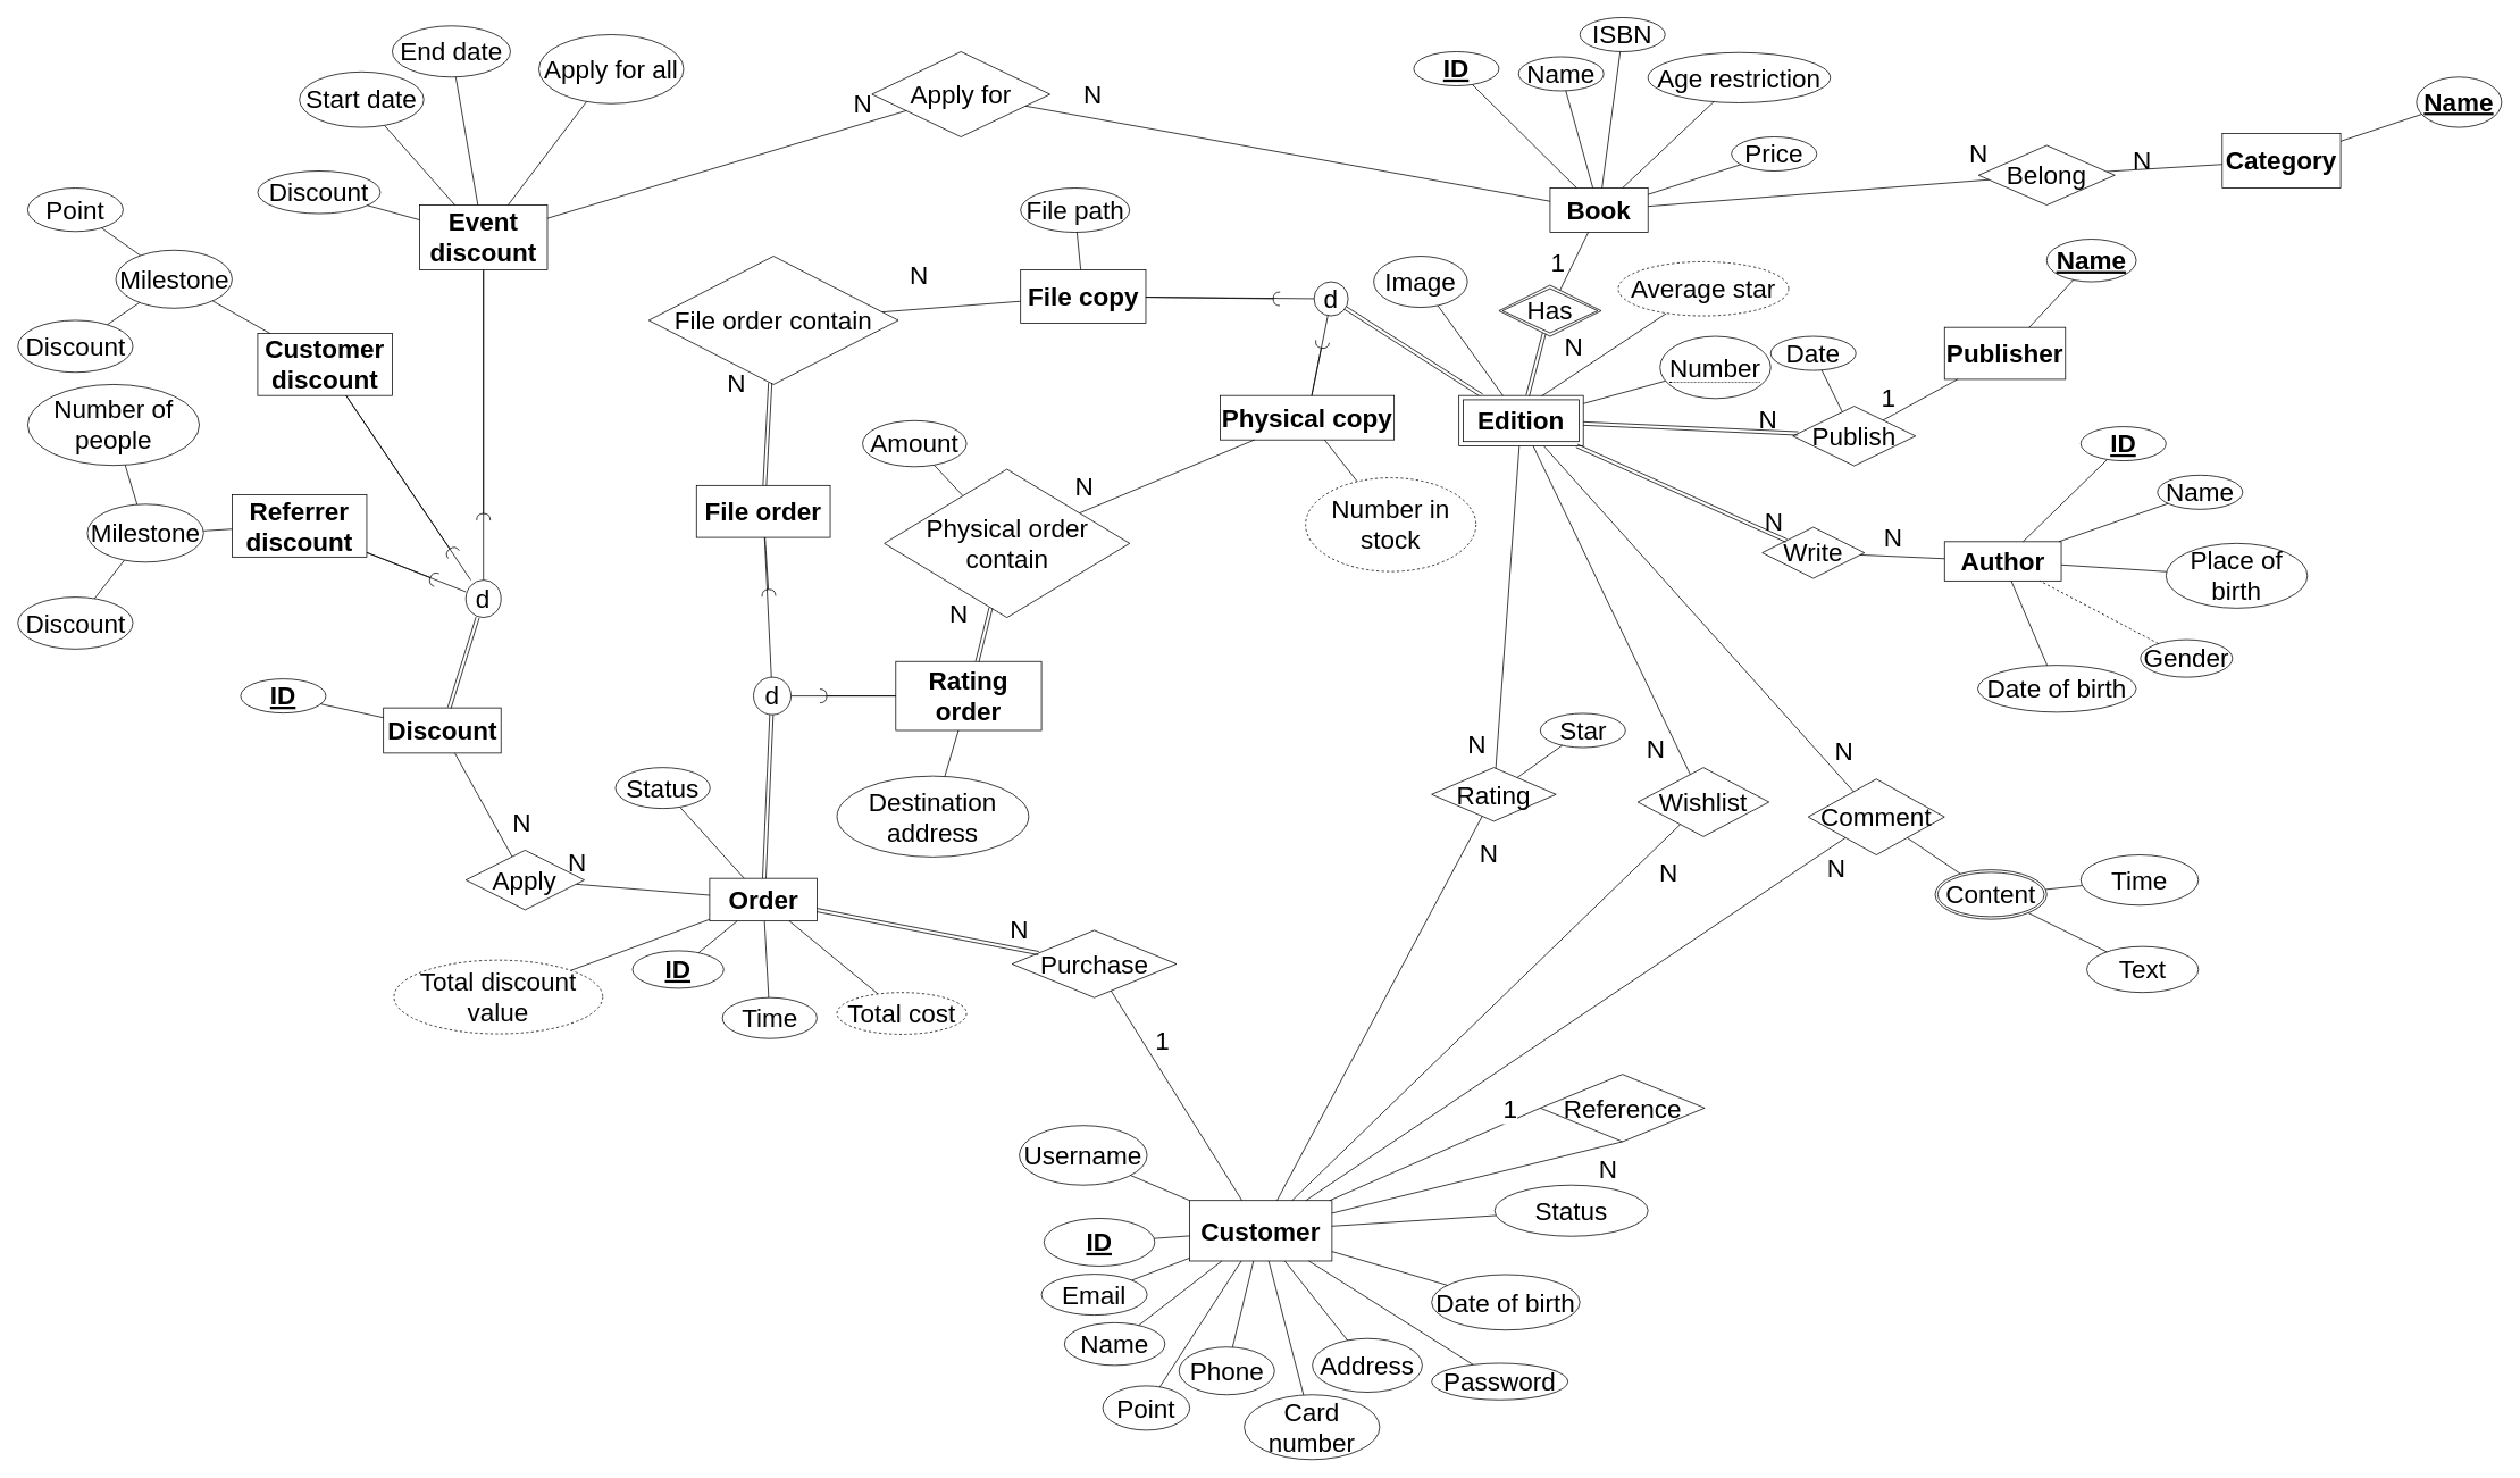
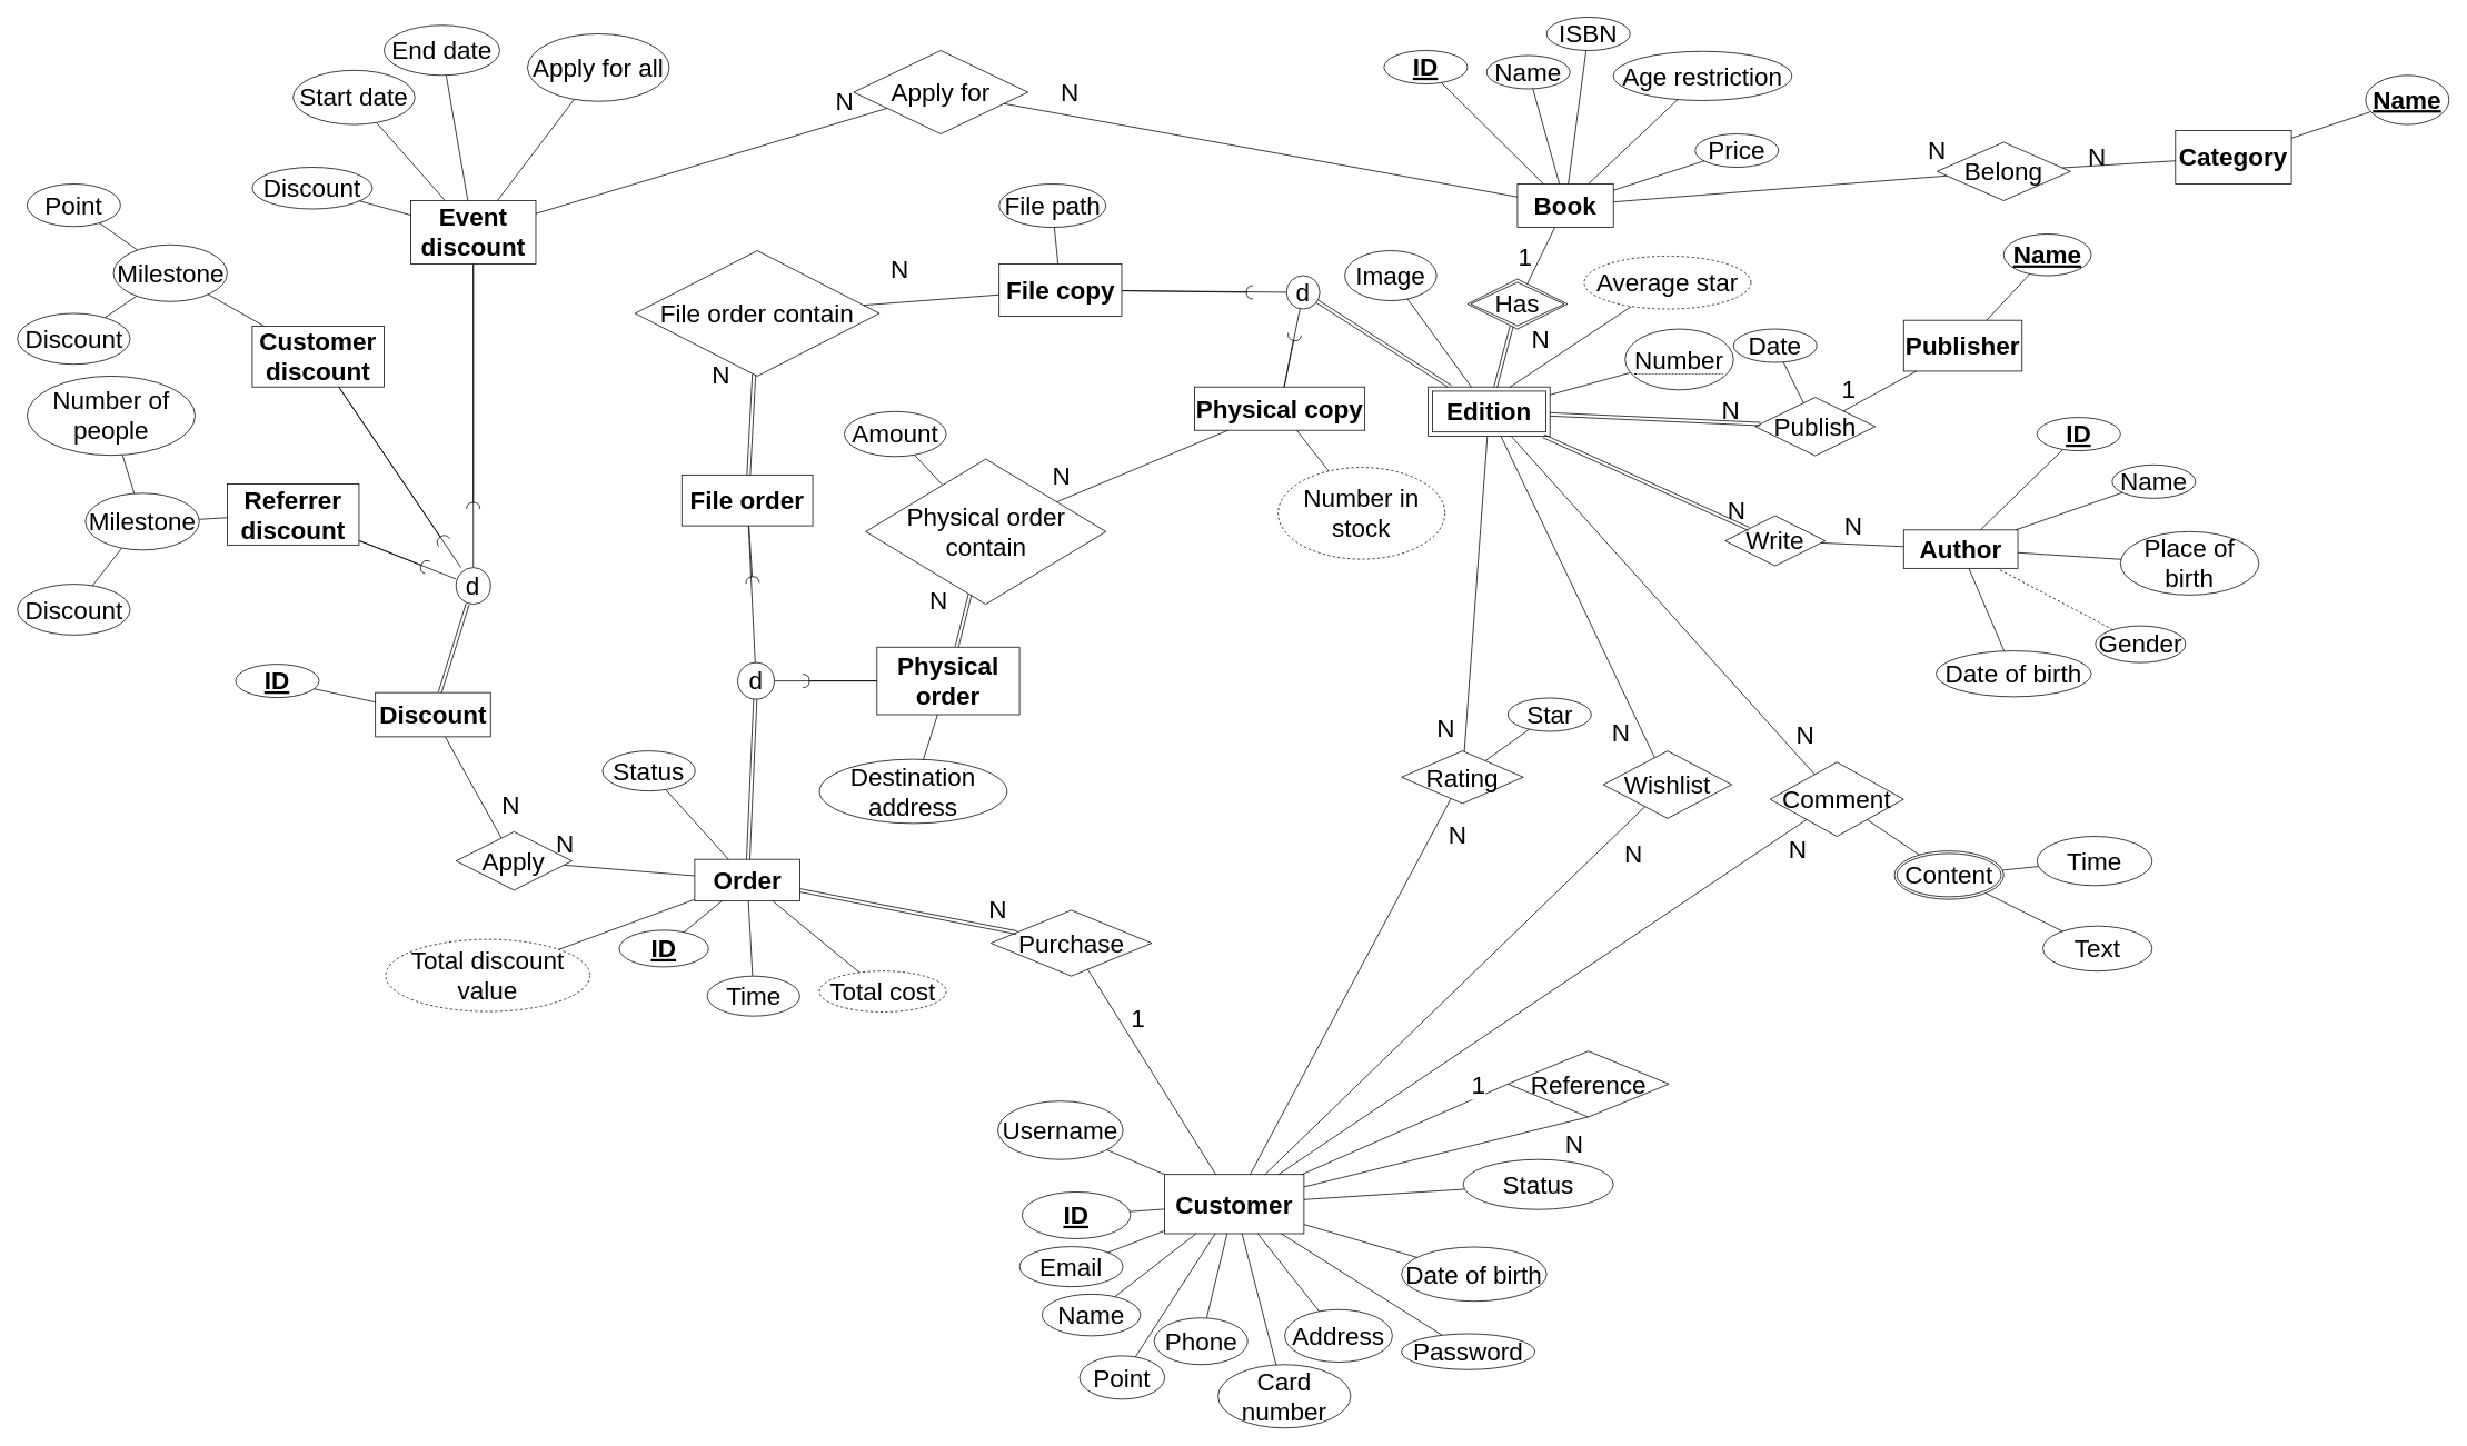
- <mxCell id="103" value="Rating order" style="whiteSpace=wrap;html=1;align=center;fontFamily=Helvetica;fontSize=30;fontColor=default;fontStyle=1" parent="1" vertex="1"><mxGeometry x="1051" y="775.5" width="171" height="81" as="geometry" /></mxCell>
+ <mxCell id="103" value="Physical order" style="whiteSpace=wrap;html=1;align=center;fontFamily=Helvetica;fontSize=30;fontColor=default;fontStyle=1" parent="1" vertex="1"><mxGeometry x="1051" y="775.5" width="171" height="81" as="geometry" /></mxCell>
- <mxCell id="113" value="Destination address" style="ellipse;whiteSpace=wrap;html=1;align=center;fontSize=30;" parent="1" vertex="1"><mxGeometry x="982" y="910" width="225" height="95" as="geometry" /></mxCell>
+ <mxCell id="113" value="Destination address" style="ellipse;whiteSpace=wrap;html=1;align=center;fontSize=30;" parent="1" vertex="1"><mxGeometry x="982" y="910" width="225" height="77" as="geometry" /></mxCell>
